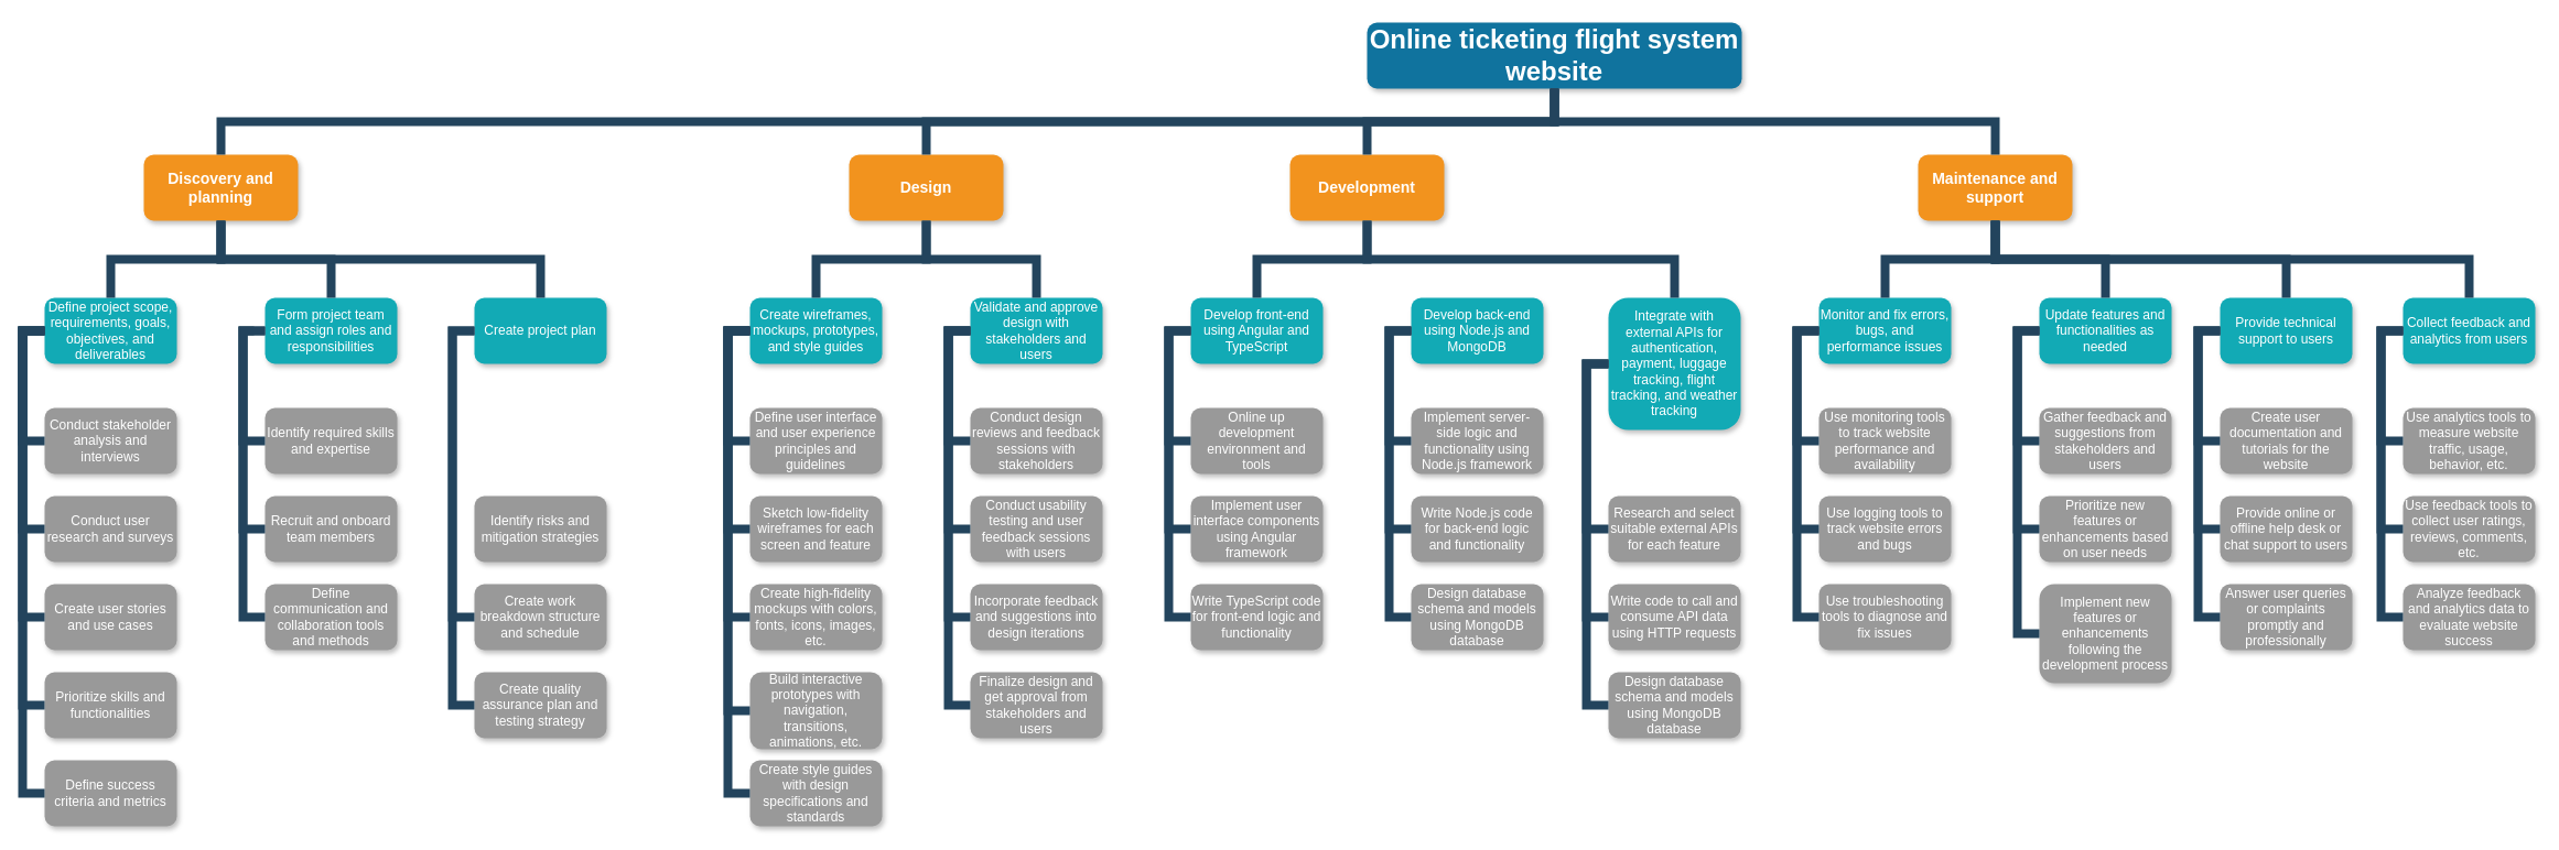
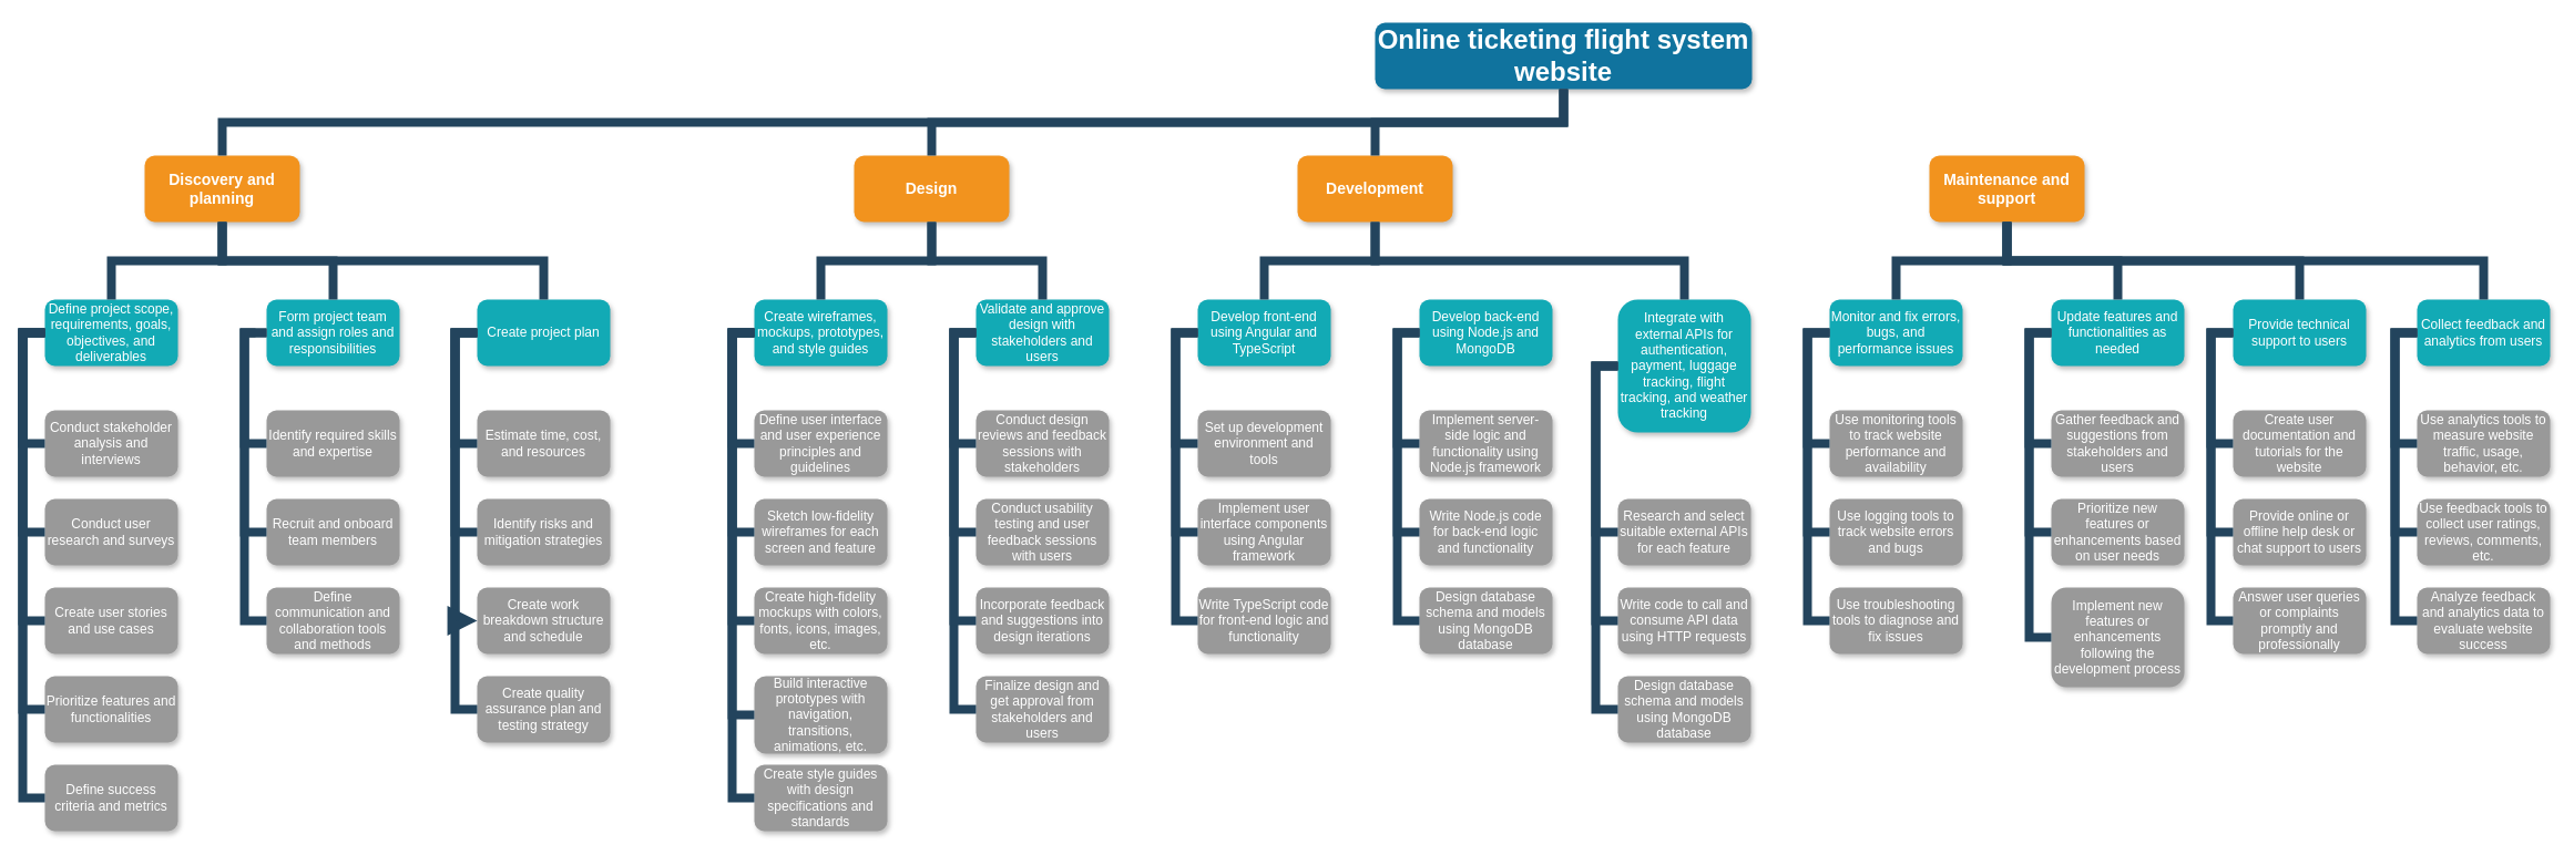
- <mxCell id="83" value="" style="edgeStyle=elbowEdgeStyle;elbow=vertical;rounded=0;fontColor=#000000;endArrow=none;endFill=0;strokeWidth=8;strokeColor=#23445D;" parent="1" source="2" target="6" edge="1"><mxGeometry width="100" height="100" relative="1" as="geometry"><mxPoint x="810" y="140" as="sourcePoint" /><mxPoint x="910" y="40" as="targetPoint" /></mxGeometry></mxCell>
+ <mxCell id="89" value="" style="edgeStyle=elbowEdgeStyle;elbow=horizontal;rounded=0;fontColor=#000000;endArrow=none;endFill=0;strokeWidth=8;strokeColor=#23445D;" edge="1" parent="1" source="84" target="85"><mxGeometry width="100" height="100" relative="1" as="geometry"><mxPoint x="370" y="450" as="sourcePoint" /><mxPoint x="470" y="350" as="targetPoint" /><Array as="points"><mxPoint x="410" y="350" /></Array></mxGeometry></mxCell>
+ <mxCell id="85" value="Estimate time, cost, and resources" style="whiteSpace=wrap;rounded=1;fillColor=#999999;strokeColor=none;shadow=1;fontColor=#FFFFFF;fontStyle=0" vertex="1" parent="1"><mxGeometry x="430" y="370" width="120" height="60" as="geometry" /></mxCell>
- <mxCell id="51" value="Online up development environment and tools" style="whiteSpace=wrap;rounded=1;fillColor=#999999;strokeColor=none;shadow=1;fontColor=#FFFFFF;fontStyle=0" parent="1" vertex="1"><mxGeometry x="1080" y="370" width="120" height="60" as="geometry" /></mxCell>
+ <mxCell id="51" value="Set up development environment and tools" style="whiteSpace=wrap;rounded=1;fillColor=#999999;strokeColor=none;shadow=1;fontColor=#FFFFFF;fontStyle=0" parent="1" vertex="1"><mxGeometry x="1080" y="370" width="120" height="60" as="geometry" /></mxCell>
+ <mxCell id="90" value="" style="edgeStyle=elbowEdgeStyle;elbow=horizontal;rounded=0;fontColor=#000000;endArrow=none;endFill=0;strokeWidth=8;strokeColor=#23445D;" edge="1" parent="1" source="84" target="86"><mxGeometry width="100" height="100" relative="1" as="geometry"><mxPoint x="440" y="310" as="sourcePoint" /><mxPoint x="440" y="410" as="targetPoint" /><Array as="points"><mxPoint x="410" y="370" /></Array></mxGeometry></mxCell>
- <mxCell id="92" value="" style="edgeStyle=elbowEdgeStyle;elbow=horizontal;rounded=0;fontColor=#000000;endArrow=none;endFill=0;strokeWidth=8;strokeColor=#23445D;" edge="1" parent="1" source="84" target="87"><mxGeometry width="100" height="100" relative="1" as="geometry"><mxPoint x="470" y="340" as="sourcePoint" /><mxPoint x="470" y="440" as="targetPoint" /><Array as="points"><mxPoint x="410" y="400" /></Array></mxGeometry></mxCell>
+ <mxCell id="92" value="" style="edgeStyle=elbowEdgeStyle;elbow=horizontal;rounded=0;fontColor=#000000;endArrow=block;endFill=0;strokeWidth=8;strokeColor=#23445D;" edge="1" parent="1" source="84" target="87"><mxGeometry width="100" height="100" relative="1" as="geometry"><mxPoint x="470" y="340" as="sourcePoint" /><mxPoint x="470" y="440" as="targetPoint" /><Array as="points"><mxPoint x="410" y="400" /></Array></mxGeometry></mxCell>
- <mxCell id="12" value="Prioritize skills and functionalities" style="whiteSpace=wrap;rounded=1;fillColor=#999999;strokeColor=none;shadow=1;fontColor=#FFFFFF;fontStyle=0" parent="1" vertex="1"><mxGeometry x="40" y="610" width="120" height="60" as="geometry" /></mxCell>
+ <mxCell id="12" value="Prioritize features and functionalities" style="whiteSpace=wrap;rounded=1;fillColor=#999999;strokeColor=none;shadow=1;fontColor=#FFFFFF;fontStyle=0" parent="1" vertex="1"><mxGeometry x="40" y="610" width="120" height="60" as="geometry" /></mxCell>
